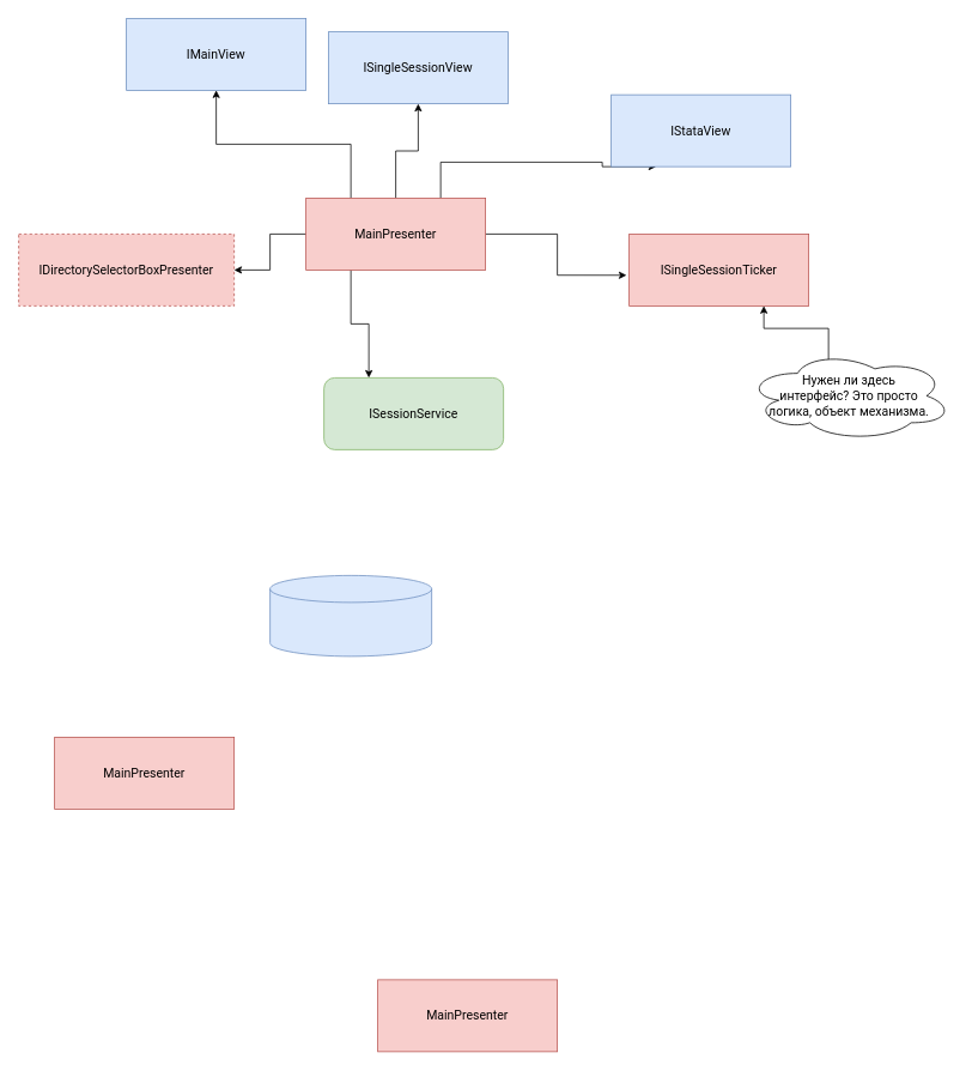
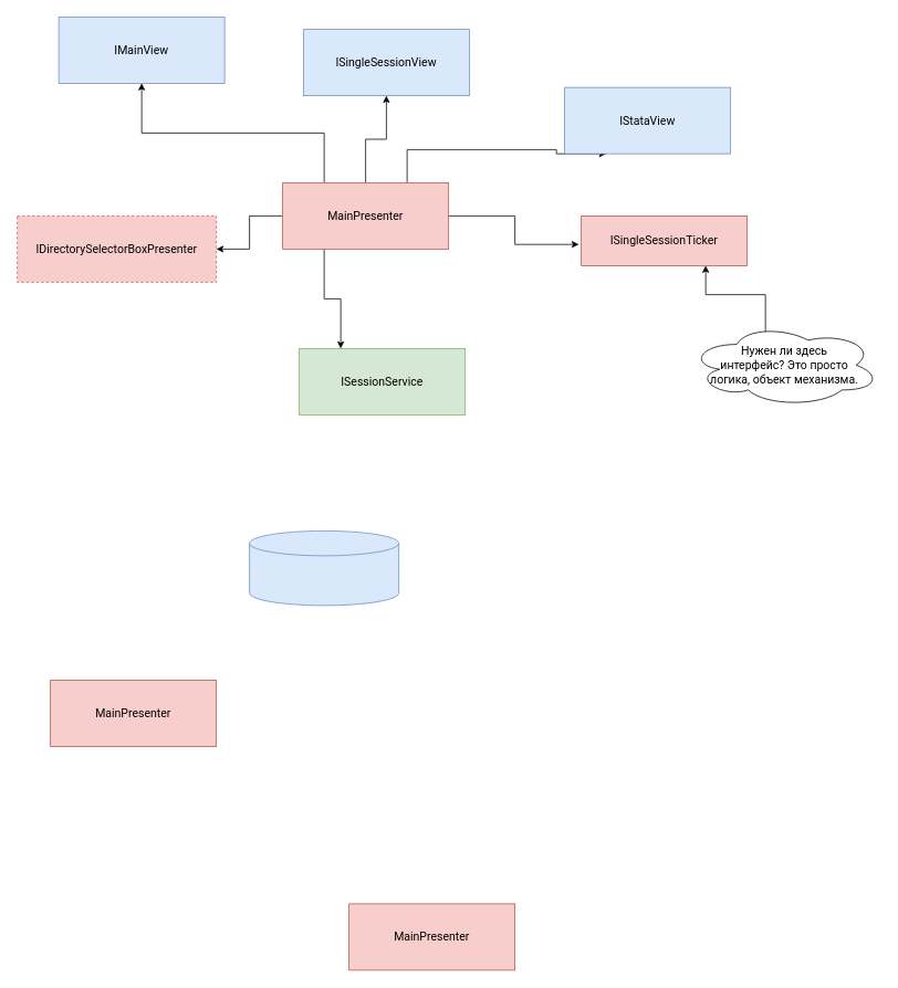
- <mxCell id="14" value="IMainView" style="rounded=0;whiteSpace=wrap;html=1;fillColor=#dae8fc;strokeColor=#6c8ebf;fontSize=14;fontFamily=roboto;" parent="1" vertex="1"><mxGeometry x="140" y="20" width="200" height="80" as="geometry" /></mxCell>
+ <mxCell id="14" value="IMainView" style="rounded=0;whiteSpace=wrap;html=1;fillColor=#dae8fc;strokeColor=#6c8ebf;fontSize=14;fontFamily=roboto;" parent="1" vertex="1"><mxGeometry x="70" y="20" width="200" height="80" as="geometry" /></mxCell>
- <mxCell id="10" value="ISingleSessionTicker" style="rounded=0;whiteSpace=wrap;html=1;fillColor=#f8cecc;strokeColor=#b85450;fontSize=14;fontFamily=roboto;" parent="1" vertex="1"><mxGeometry x="700" y="260" width="200" height="80" as="geometry" /></mxCell>
+ <mxCell id="10" value="ISingleSessionTicker" style="rounded=0;whiteSpace=wrap;html=1;fillColor=#f8cecc;strokeColor=#b85450;fontSize=14;fontFamily=roboto;" parent="1" vertex="1"><mxGeometry x="700" y="260" width="200" height="60" as="geometry" /></mxCell>
- <mxCell id="9" value="ISessionService" style="whiteSpace=wrap;html=1;fillColor=#d5e8d4;strokeColor=#82b366;fontSize=14;fontFamily=roboto;rounded=1;" parent="1" vertex="1"><mxGeometry x="360" y="420" width="200" height="80" as="geometry" /></mxCell>
+ <mxCell id="9" value="ISessionService" style="rounded=0;whiteSpace=wrap;html=1;fillColor=#d5e8d4;strokeColor=#82b366;fontSize=14;fontFamily=roboto;" parent="1" vertex="1"><mxGeometry x="360" y="420" width="200" height="80" as="geometry" /></mxCell>
